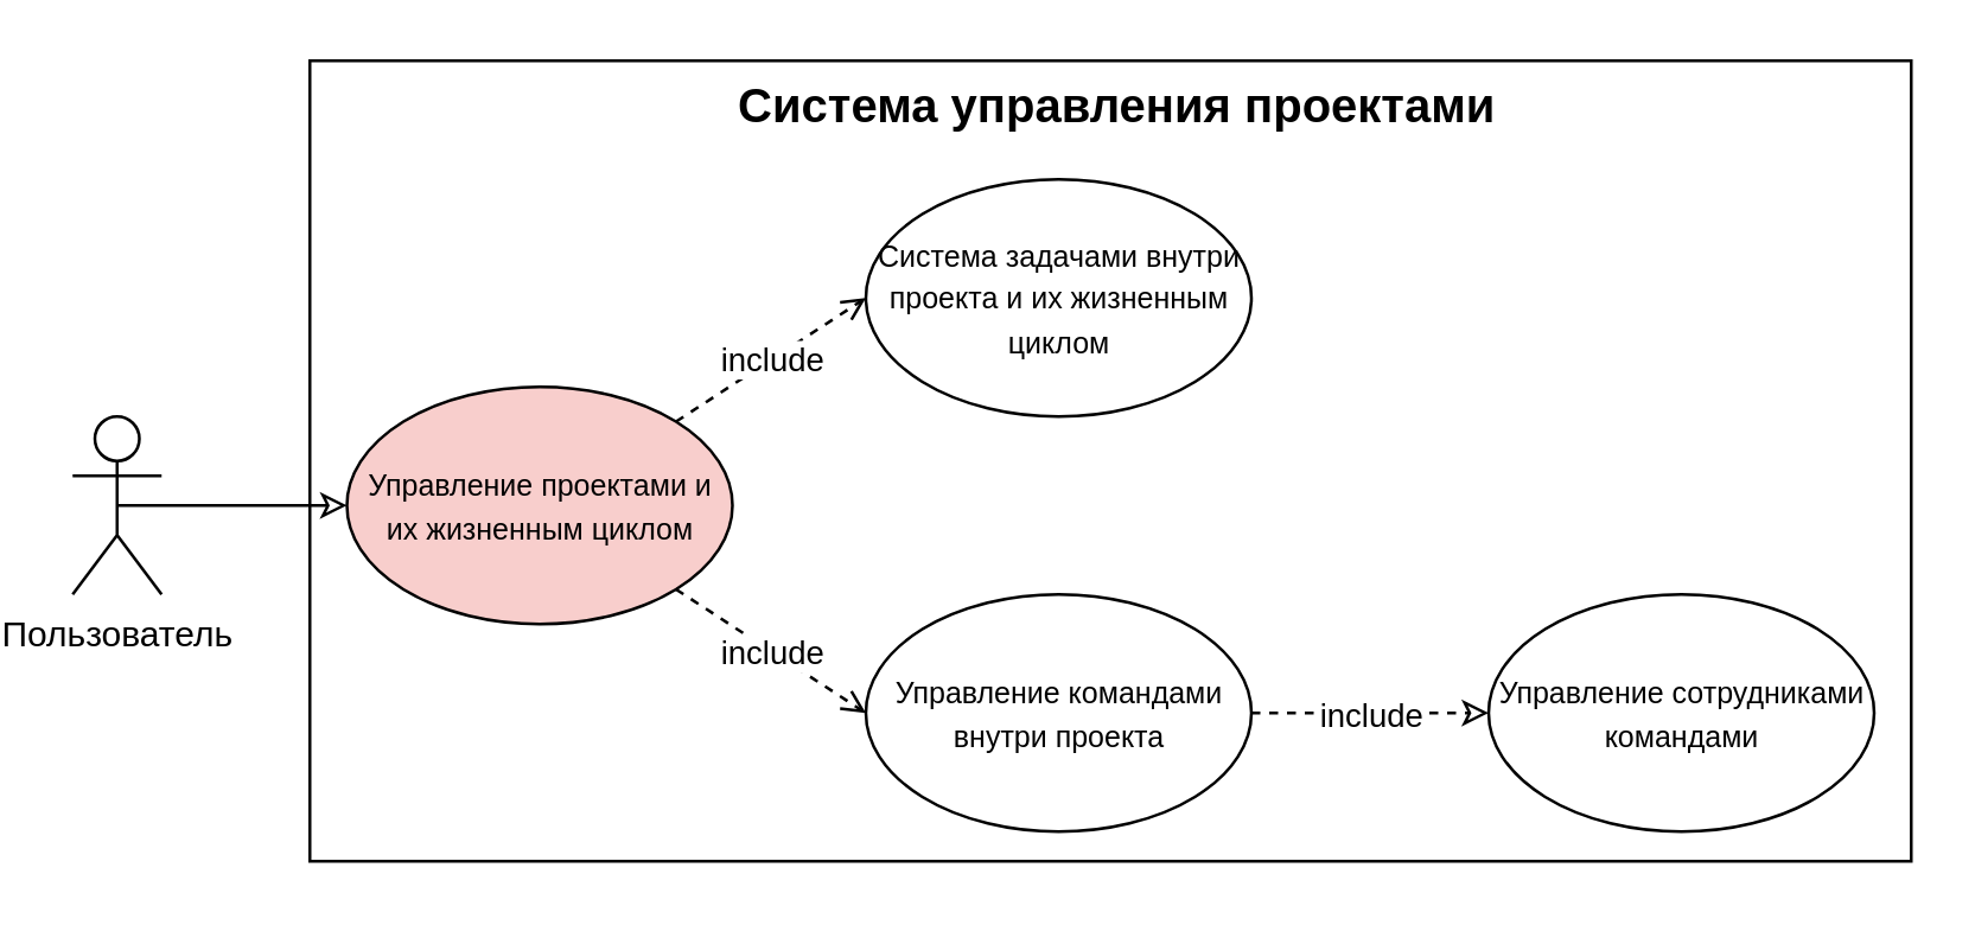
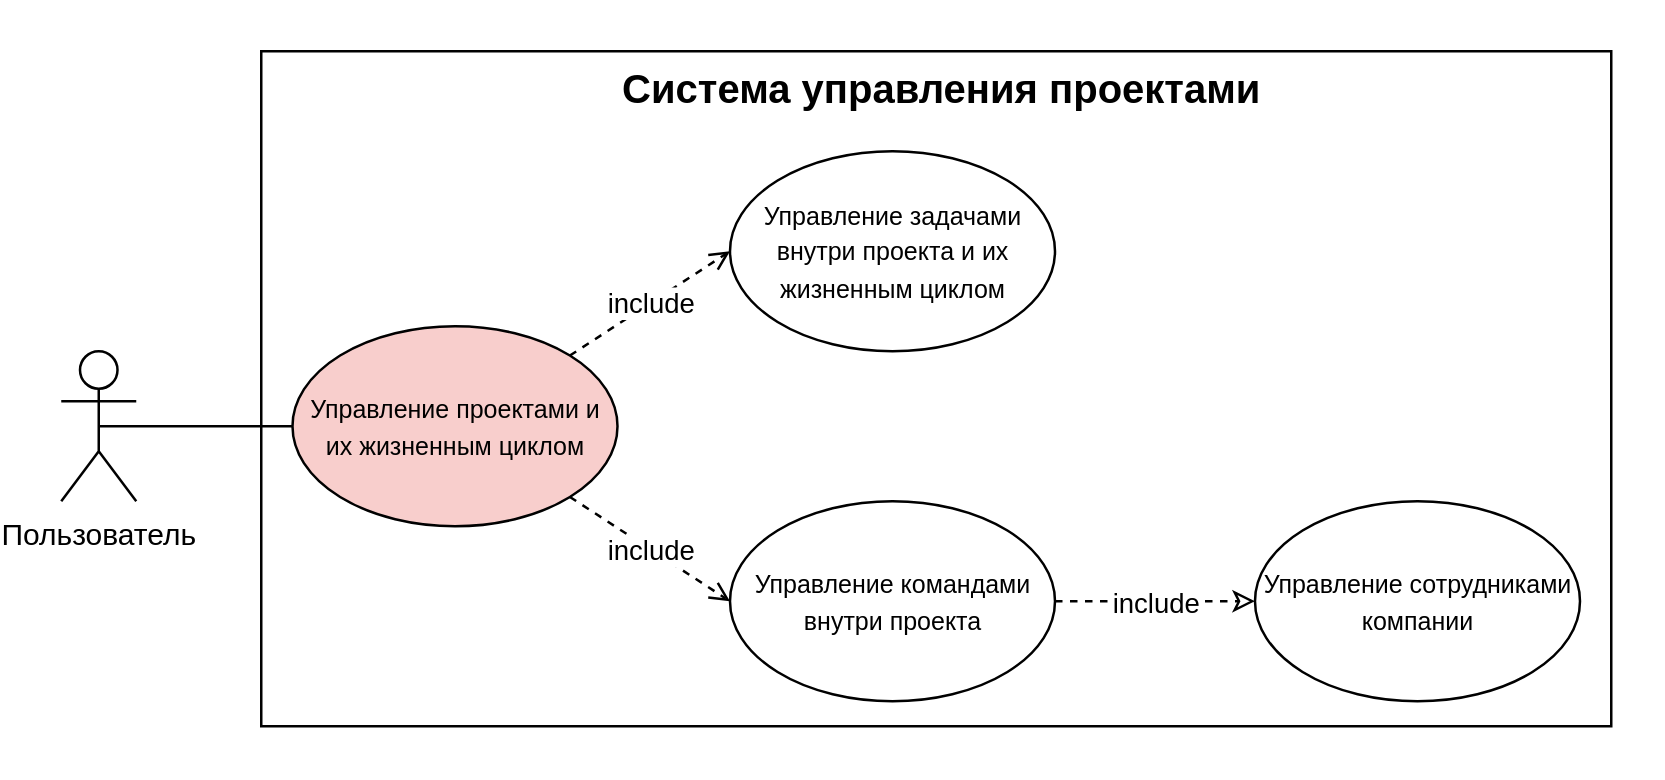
- <mxCell id="7" value="&lt;font style=&quot;font-size: 10px;&quot;&gt;Система задачами внутри проекта и их жизненным циклом&lt;/font&gt;" style="ellipse;whiteSpace=wrap;html=1;" parent="1" vertex="1"><mxGeometry x="287.5" y="60" width="130" height="80" as="geometry" /></mxCell>
+ <mxCell id="7" value="&lt;font style=&quot;font-size: 10px;&quot;&gt;Управление задачами внутри проекта и их жизненным циклом&lt;/font&gt;" style="ellipse;whiteSpace=wrap;html=1;" parent="1" vertex="1"><mxGeometry x="287.5" y="60" width="130" height="80" as="geometry" /></mxCell>
- <mxCell id="15" style="edgeStyle=orthogonalEdgeStyle;rounded=0;orthogonalLoop=1;jettySize=auto;html=1;exitX=0.5;exitY=0.5;exitDx=0;exitDy=0;exitPerimeter=0;entryX=0;entryY=0.5;entryDx=0;entryDy=0;endArrow=classic;endFill=0;" parent="1" source="2" target="6" edge="1"><mxGeometry relative="1" as="geometry" /></mxCell>
+ <mxCell id="15" style="edgeStyle=orthogonalEdgeStyle;rounded=0;orthogonalLoop=1;jettySize=auto;html=1;exitX=0.5;exitY=0.5;exitDx=0;exitDy=0;exitPerimeter=0;entryX=0;entryY=0.5;entryDx=0;entryDy=0;endArrow=none;endFill=0;" parent="1" source="2" target="6" edge="1"><mxGeometry relative="1" as="geometry" /></mxCell>
- <mxCell id="4" value="&lt;font style=&quot;font-size: 10px;&quot;&gt;Управление сотрудниками командами&lt;/font&gt;" style="ellipse;whiteSpace=wrap;html=1;" parent="1" vertex="1"><mxGeometry x="497.5" y="200" width="130" height="80" as="geometry" /></mxCell>
+ <mxCell id="4" value="&lt;font style=&quot;font-size: 10px;&quot;&gt;Управление сотрудниками компании&lt;/font&gt;" style="ellipse;whiteSpace=wrap;html=1;" parent="1" vertex="1"><mxGeometry x="497.5" y="200" width="130" height="80" as="geometry" /></mxCell>
